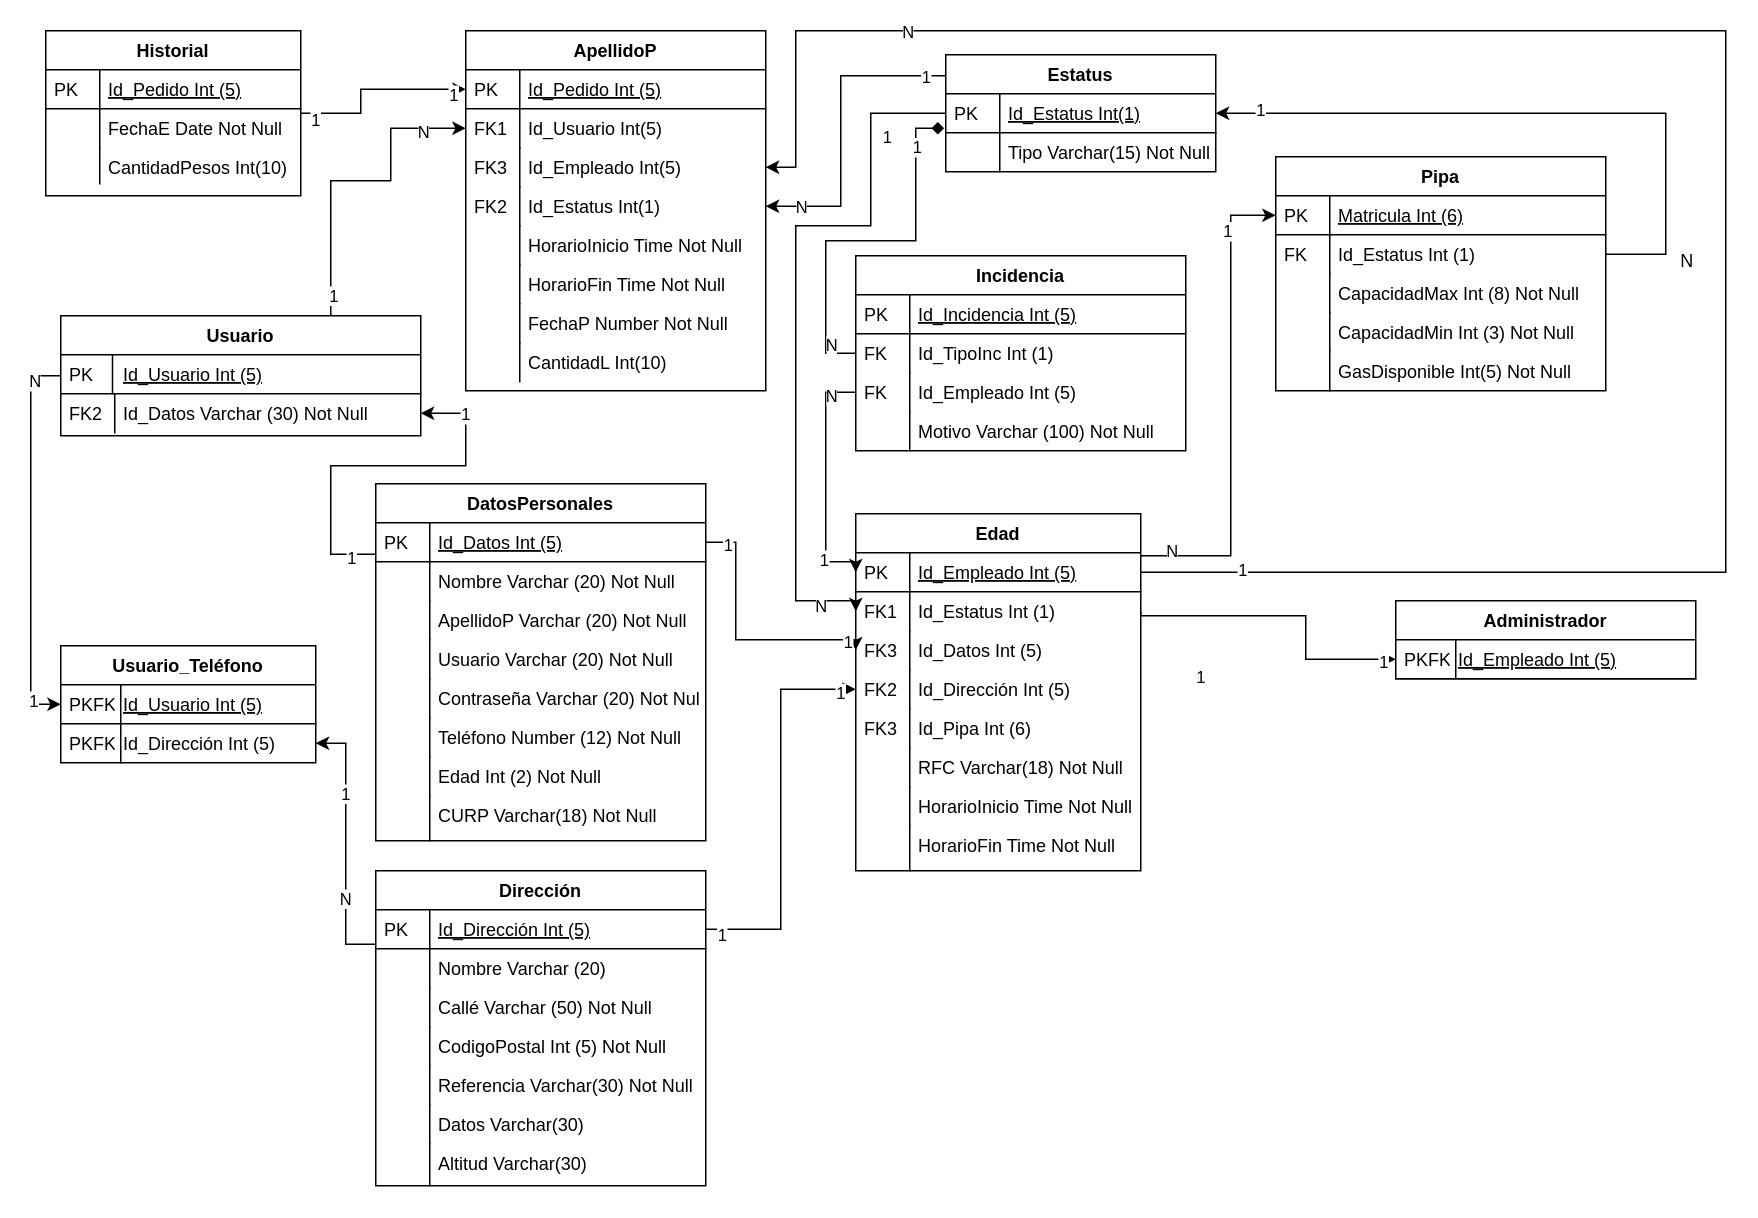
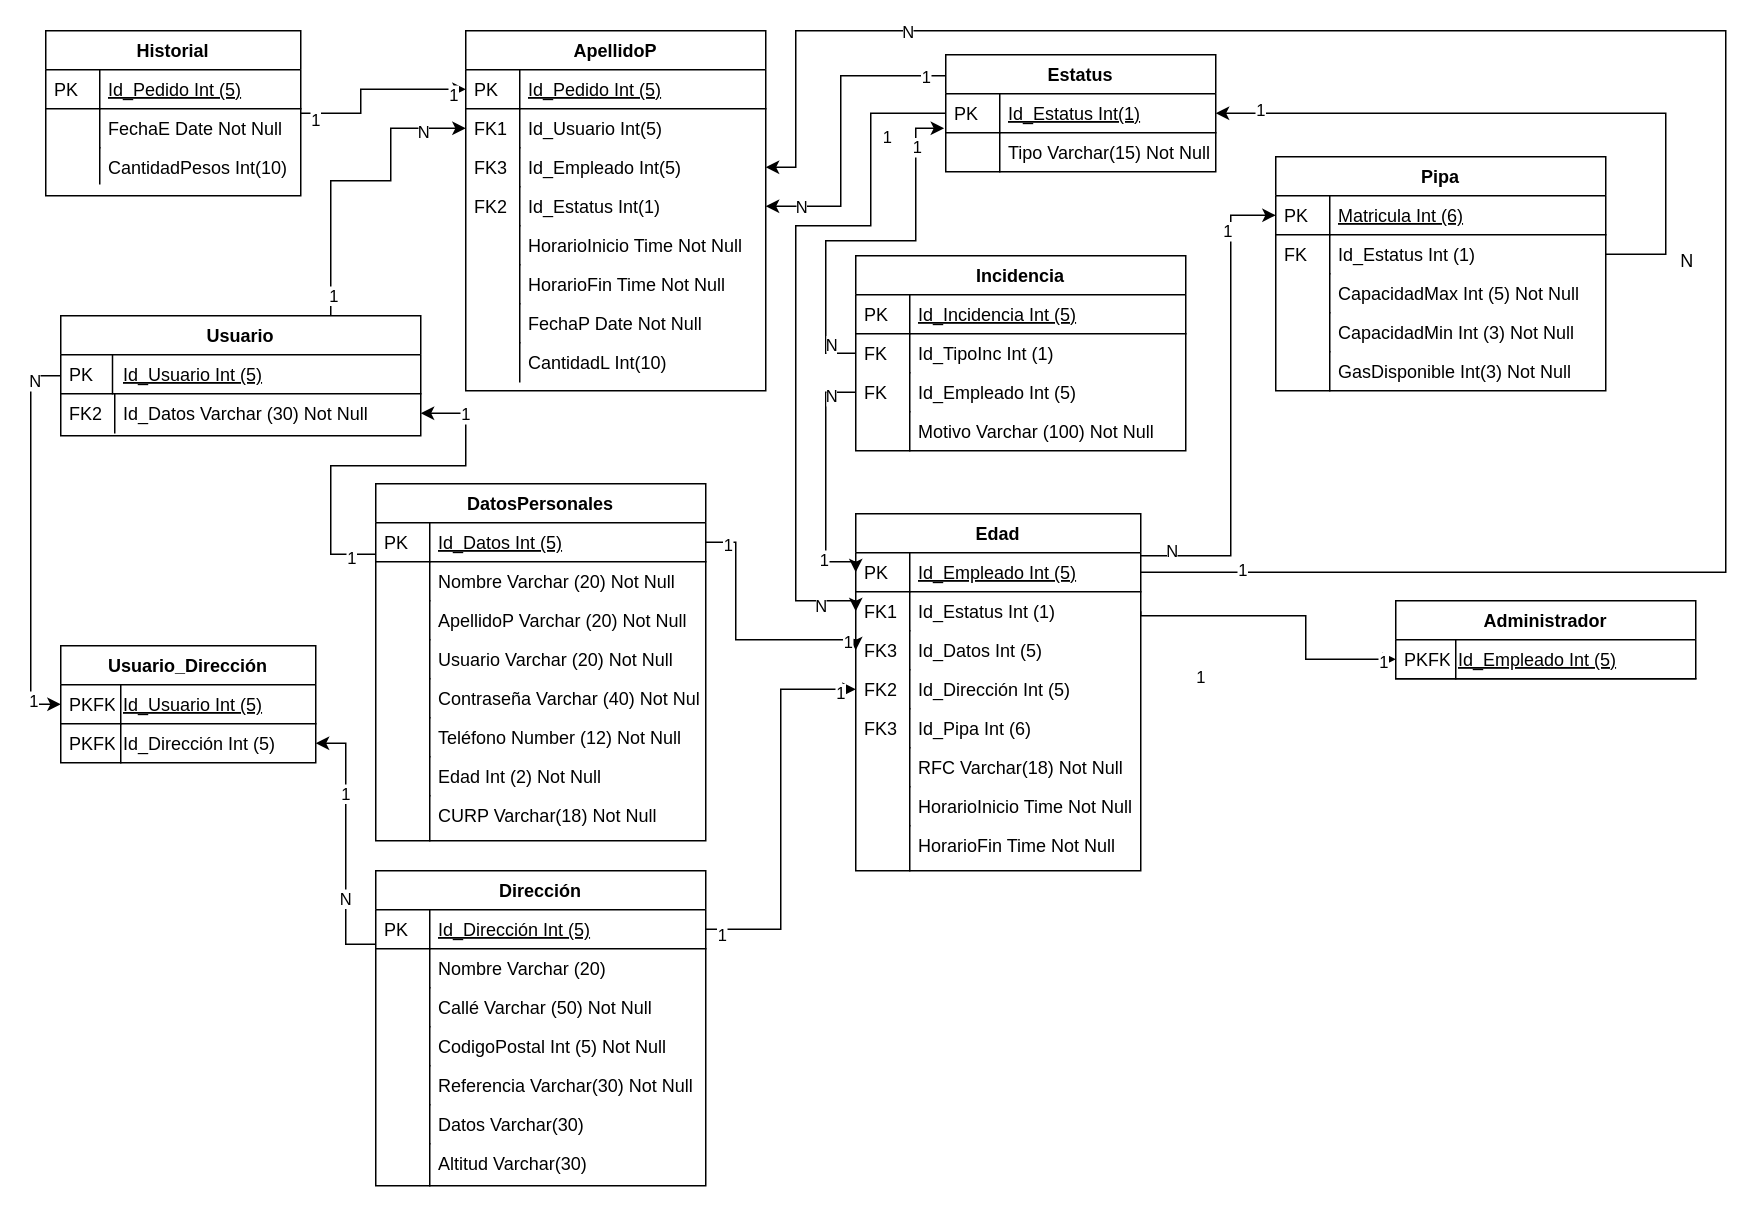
- <mxCell id="69" style="edgeStyle=orthogonalEdgeStyle;rounded=0;orthogonalLoop=1;jettySize=auto;html=1;entryX=-0.006;entryY=-0.115;entryDx=0;entryDy=0;entryPerimeter=0;endArrow=diamond;" edge="1" parent="1" source="83" target="67"><mxGeometry relative="1" as="geometry"><Array as="points"><mxPoint x="550" y="235" /><mxPoint x="550" y="160" /><mxPoint x="610" y="160" /><mxPoint x="610" y="85" /></Array></mxGeometry></mxCell>
+ <mxCell id="69" style="edgeStyle=orthogonalEdgeStyle;rounded=0;orthogonalLoop=1;jettySize=auto;html=1;entryX=-0.006;entryY=-0.115;entryDx=0;entryDy=0;entryPerimeter=0;" edge="1" parent="1" source="83" target="67"><mxGeometry relative="1" as="geometry"><Array as="points"><mxPoint x="550" y="235" /><mxPoint x="550" y="160" /><mxPoint x="610" y="160" /><mxPoint x="610" y="85" /></Array></mxGeometry></mxCell>
- <mxCell id="94" value="CapacidadMax Int (8) Not Null" style="shape=partialRectangle;top=0;left=0;right=0;bottom=0;align=left;verticalAlign=top;fillColor=none;spacingLeft=40;spacingRight=4;overflow=hidden;rotatable=0;points=[[0,0.5],[1,0.5]];portConstraint=eastwest;dropTarget=0;rounded=0;shadow=0;strokeWidth=1;" vertex="1" parent="89"><mxGeometry y="78" width="220" height="26" as="geometry" /></mxCell>
+ <mxCell id="94" value="CapacidadMax Int (5) Not Null" style="shape=partialRectangle;top=0;left=0;right=0;bottom=0;align=left;verticalAlign=top;fillColor=none;spacingLeft=40;spacingRight=4;overflow=hidden;rotatable=0;points=[[0,0.5],[1,0.5]];portConstraint=eastwest;dropTarget=0;rounded=0;shadow=0;strokeWidth=1;" vertex="1" parent="89"><mxGeometry y="78" width="220" height="26" as="geometry" /></mxCell>
- <mxCell id="60" value="FechaP Number Not Null" style="shape=partialRectangle;top=0;left=0;right=0;bottom=0;align=left;verticalAlign=top;fillColor=none;spacingLeft=40;spacingRight=4;overflow=hidden;rotatable=0;points=[[0,0.5],[1,0.5]];portConstraint=eastwest;dropTarget=0;rounded=0;shadow=0;strokeWidth=1;" parent="47" vertex="1"><mxGeometry y="182" width="200" height="26" as="geometry" /></mxCell>
+ <mxCell id="60" value="FechaP Date Not Null" style="shape=partialRectangle;top=0;left=0;right=0;bottom=0;align=left;verticalAlign=top;fillColor=none;spacingLeft=40;spacingRight=4;overflow=hidden;rotatable=0;points=[[0,0.5],[1,0.5]];portConstraint=eastwest;dropTarget=0;rounded=0;shadow=0;strokeWidth=1;" parent="47" vertex="1"><mxGeometry y="182" width="200" height="26" as="geometry" /></mxCell>
- <mxCell id="98" value="GasDisponible Int(5) Not Null" style="shape=partialRectangle;top=0;left=0;right=0;bottom=0;align=left;verticalAlign=top;fillColor=none;spacingLeft=40;spacingRight=4;overflow=hidden;rotatable=0;points=[[0,0.5],[1,0.5]];portConstraint=eastwest;dropTarget=0;rounded=0;shadow=0;strokeWidth=1;" vertex="1" parent="89"><mxGeometry y="130" width="220" height="26" as="geometry" /></mxCell>
+ <mxCell id="98" value="GasDisponible Int(3) Not Null" style="shape=partialRectangle;top=0;left=0;right=0;bottom=0;align=left;verticalAlign=top;fillColor=none;spacingLeft=40;spacingRight=4;overflow=hidden;rotatable=0;points=[[0,0.5],[1,0.5]];portConstraint=eastwest;dropTarget=0;rounded=0;shadow=0;strokeWidth=1;" vertex="1" parent="89"><mxGeometry y="130" width="220" height="26" as="geometry" /></mxCell>
- <mxCell id="35" value="Usuario_Teléfono" style="swimlane;fontStyle=1;childLayout=stackLayout;horizontal=1;startSize=26;horizontalStack=0;resizeParent=1;resizeLast=0;collapsible=1;marginBottom=0;rounded=0;shadow=0;strokeWidth=1;" parent="1" vertex="1"><mxGeometry x="40" y="430" width="170" height="78" as="geometry"><mxRectangle x="260" y="80" width="160" height="26" as="alternateBounds" /></mxGeometry></mxCell>
+ <mxCell id="35" value="Usuario_Dirección" style="swimlane;fontStyle=1;childLayout=stackLayout;horizontal=1;startSize=26;horizontalStack=0;resizeParent=1;resizeLast=0;collapsible=1;marginBottom=0;rounded=0;shadow=0;strokeWidth=1;" parent="1" vertex="1"><mxGeometry x="40" y="430" width="170" height="78" as="geometry"><mxRectangle x="260" y="80" width="160" height="26" as="alternateBounds" /></mxGeometry></mxCell>
- <mxCell id="109" value="Contraseña Varchar (20) Not Null" style="shape=partialRectangle;top=0;left=0;right=0;bottom=0;align=left;verticalAlign=top;fillColor=none;spacingLeft=40;spacingRight=4;overflow=hidden;rotatable=0;points=[[0,0.5],[1,0.5]];portConstraint=eastwest;dropTarget=0;rounded=0;shadow=0;strokeWidth=1;" parent="100" vertex="1"><mxGeometry y="130" width="220" height="26" as="geometry" /></mxCell>
+ <mxCell id="109" value="Contraseña Varchar (40) Not Null" style="shape=partialRectangle;top=0;left=0;right=0;bottom=0;align=left;verticalAlign=top;fillColor=none;spacingLeft=40;spacingRight=4;overflow=hidden;rotatable=0;points=[[0,0.5],[1,0.5]];portConstraint=eastwest;dropTarget=0;rounded=0;shadow=0;strokeWidth=1;" parent="100" vertex="1"><mxGeometry y="130" width="220" height="26" as="geometry" /></mxCell>
